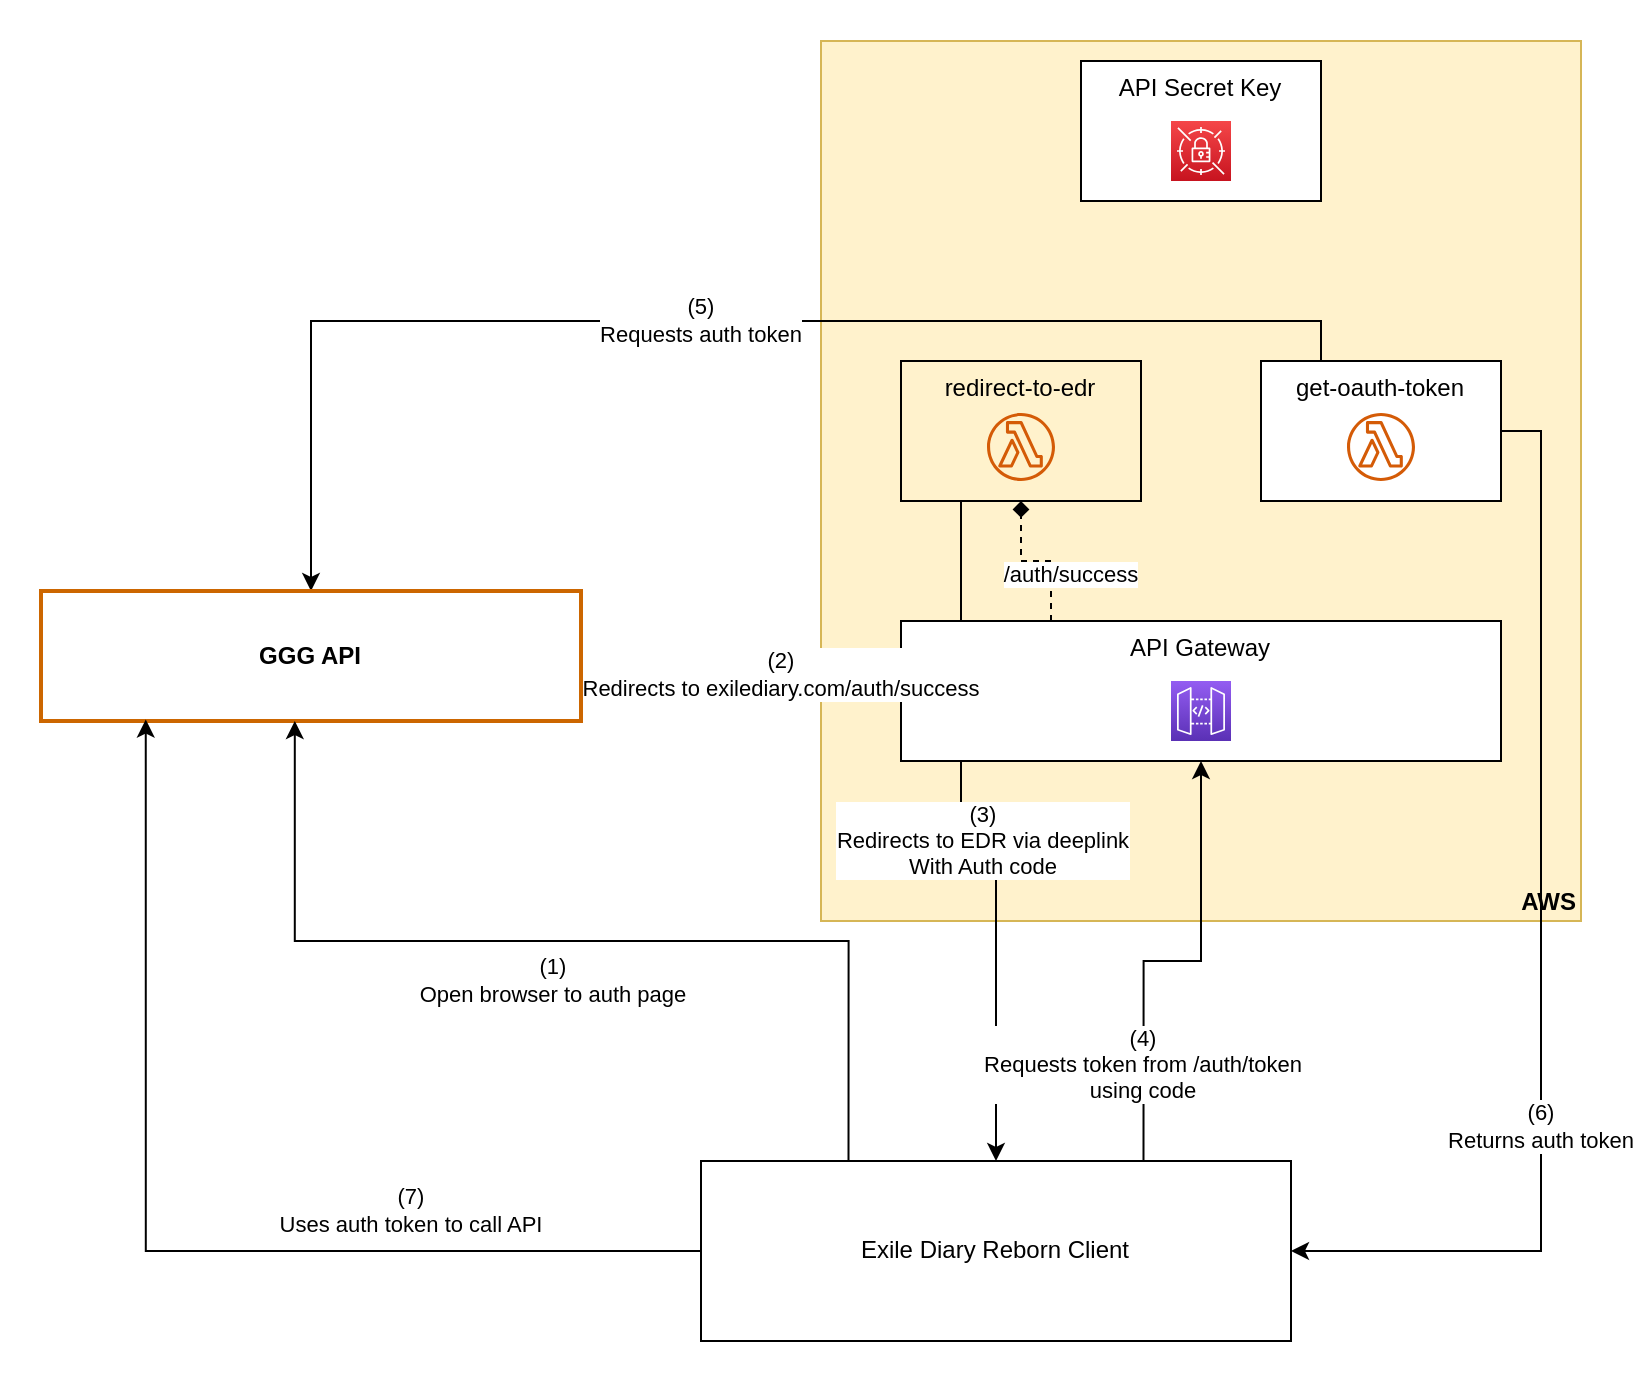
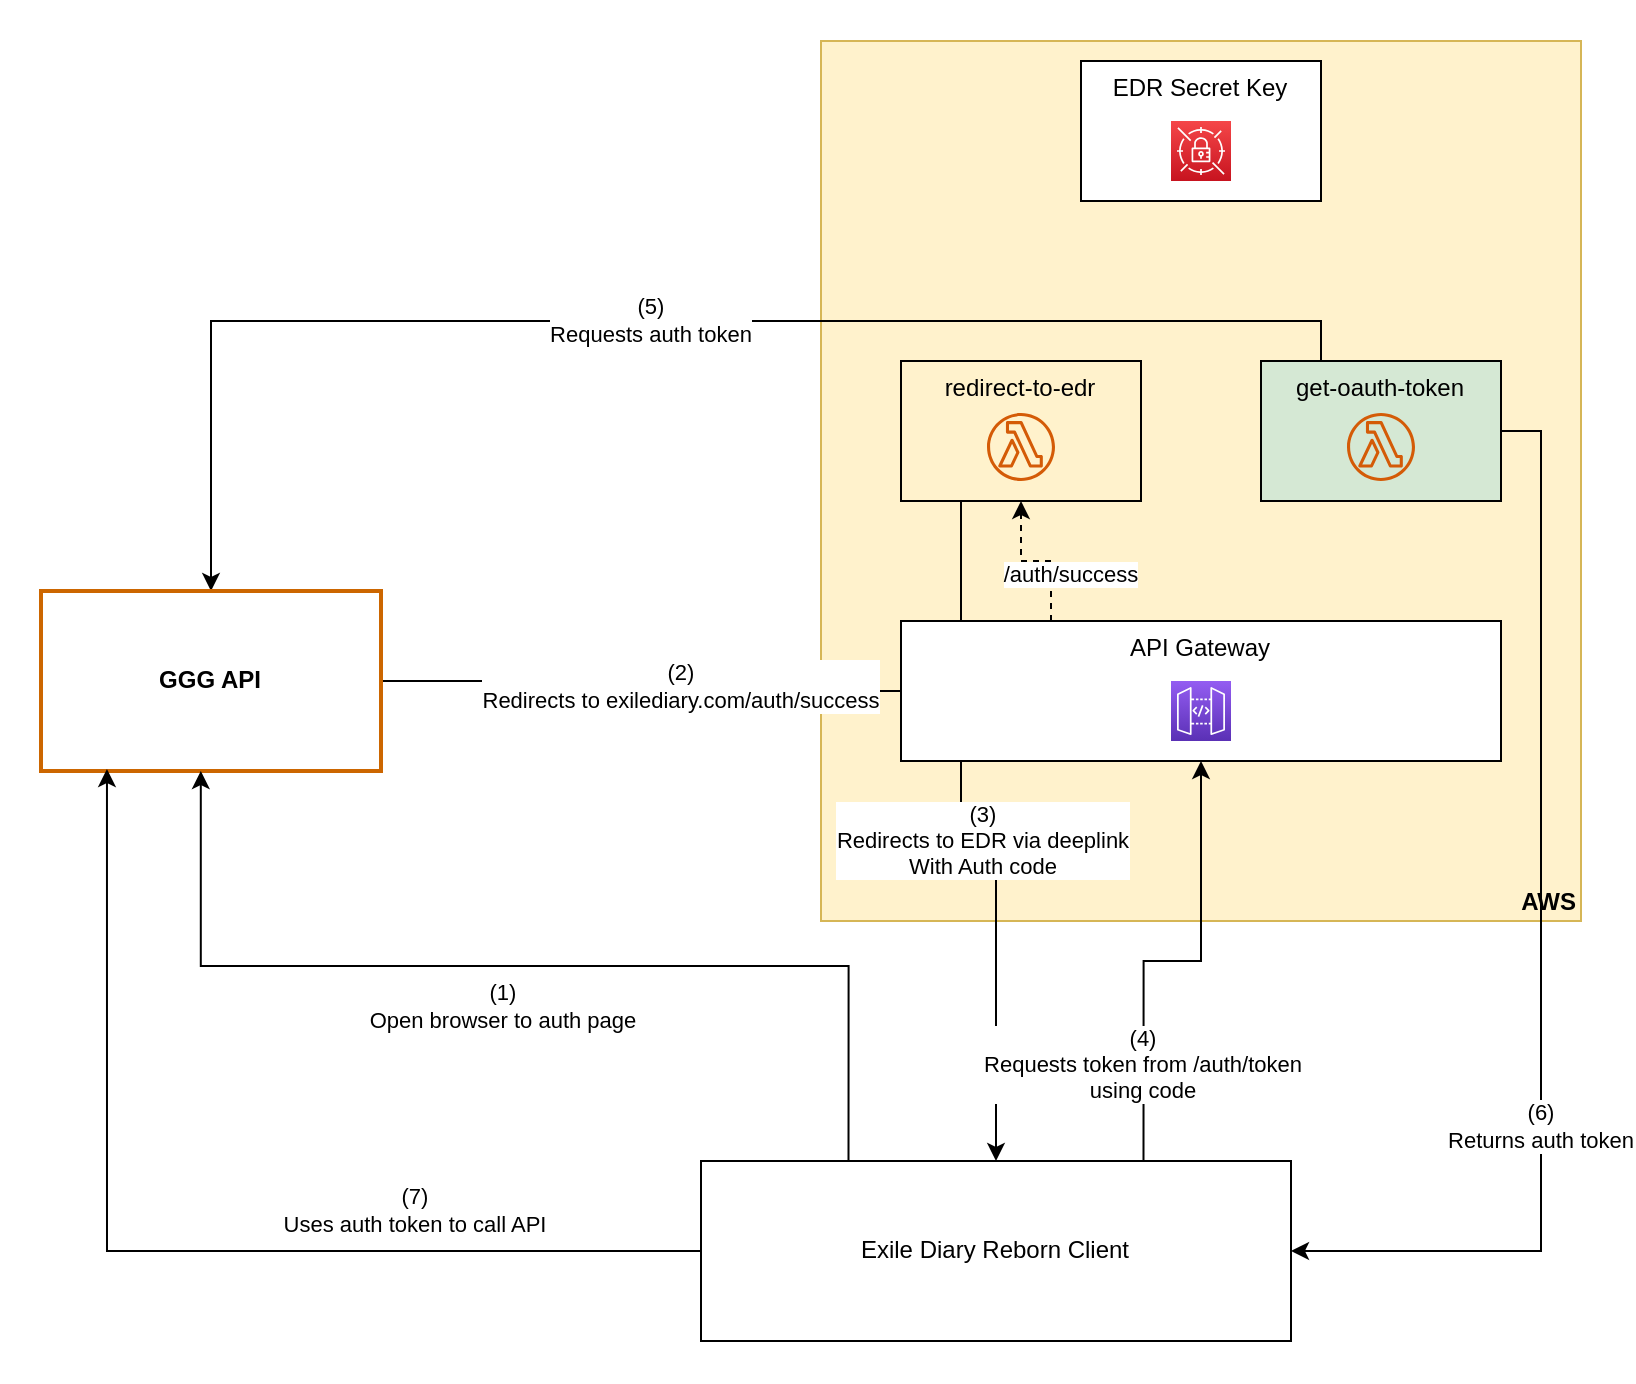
- <mxCell id="18" value="API Secret Key" style="rounded=0;whiteSpace=wrap;html=1;verticalAlign=top;" vertex="1" parent="1"><mxGeometry x="540" y="30" width="120" height="70" as="geometry" /></mxCell>
+ <mxCell id="18" value="EDR Secret Key" style="rounded=0;whiteSpace=wrap;html=1;verticalAlign=top;" vertex="1" parent="1"><mxGeometry x="540" y="30" width="120" height="70" as="geometry" /></mxCell>
- <mxCell id="6" value="get-oauth-token" style="rounded=0;whiteSpace=wrap;html=1;verticalAlign=top;" vertex="1" parent="1"><mxGeometry x="630" y="180" width="120" height="70" as="geometry" /></mxCell>
+ <mxCell id="6" value="get-oauth-token" style="rounded=0;whiteSpace=wrap;html=1;verticalAlign=top;fillColor=#d5e8d4;" vertex="1" parent="1"><mxGeometry x="630" y="180" width="120" height="70" as="geometry" /></mxCell>
- <mxCell id="9" value="/auth/success" style="edgeStyle=orthogonalEdgeStyle;rounded=0;orthogonalLoop=1;jettySize=auto;html=1;exitX=0.25;exitY=0;exitDx=0;exitDy=0;entryX=0.5;entryY=1;entryDx=0;entryDy=0;dashed=1;endArrow=diamond;" edge="1" parent="1" source="11" target="3"><mxGeometry x="-0.4" y="-10" relative="1" as="geometry"><mxPoint as="offset" /></mxGeometry></mxCell>
+ <mxCell id="9" value="/auth/success" style="edgeStyle=orthogonalEdgeStyle;rounded=0;orthogonalLoop=1;jettySize=auto;html=1;exitX=0.25;exitY=0;exitDx=0;exitDy=0;entryX=0.5;entryY=1;entryDx=0;entryDy=0;dashed=1;" edge="1" parent="1" source="11" target="3"><mxGeometry x="-0.4" y="-10" relative="1" as="geometry"><mxPoint as="offset" /></mxGeometry></mxCell>
- <mxCell id="13" value="GGG API" style="rounded=0;whiteSpace=wrap;html=1;fontStyle=1;align=center;verticalAlign=middle;strokeColor=#CC6600;strokeWidth=2;" vertex="1" parent="1"><mxGeometry x="20" y="295" width="270" height="65" as="geometry" /></mxCell>
+ <mxCell id="13" value="GGG API" style="rounded=0;whiteSpace=wrap;html=1;fontStyle=1;align=center;verticalAlign=middle;strokeColor=#CC6600;strokeWidth=2;" vertex="1" parent="1"><mxGeometry x="20" y="295" width="170" height="90" as="geometry" /></mxCell>
